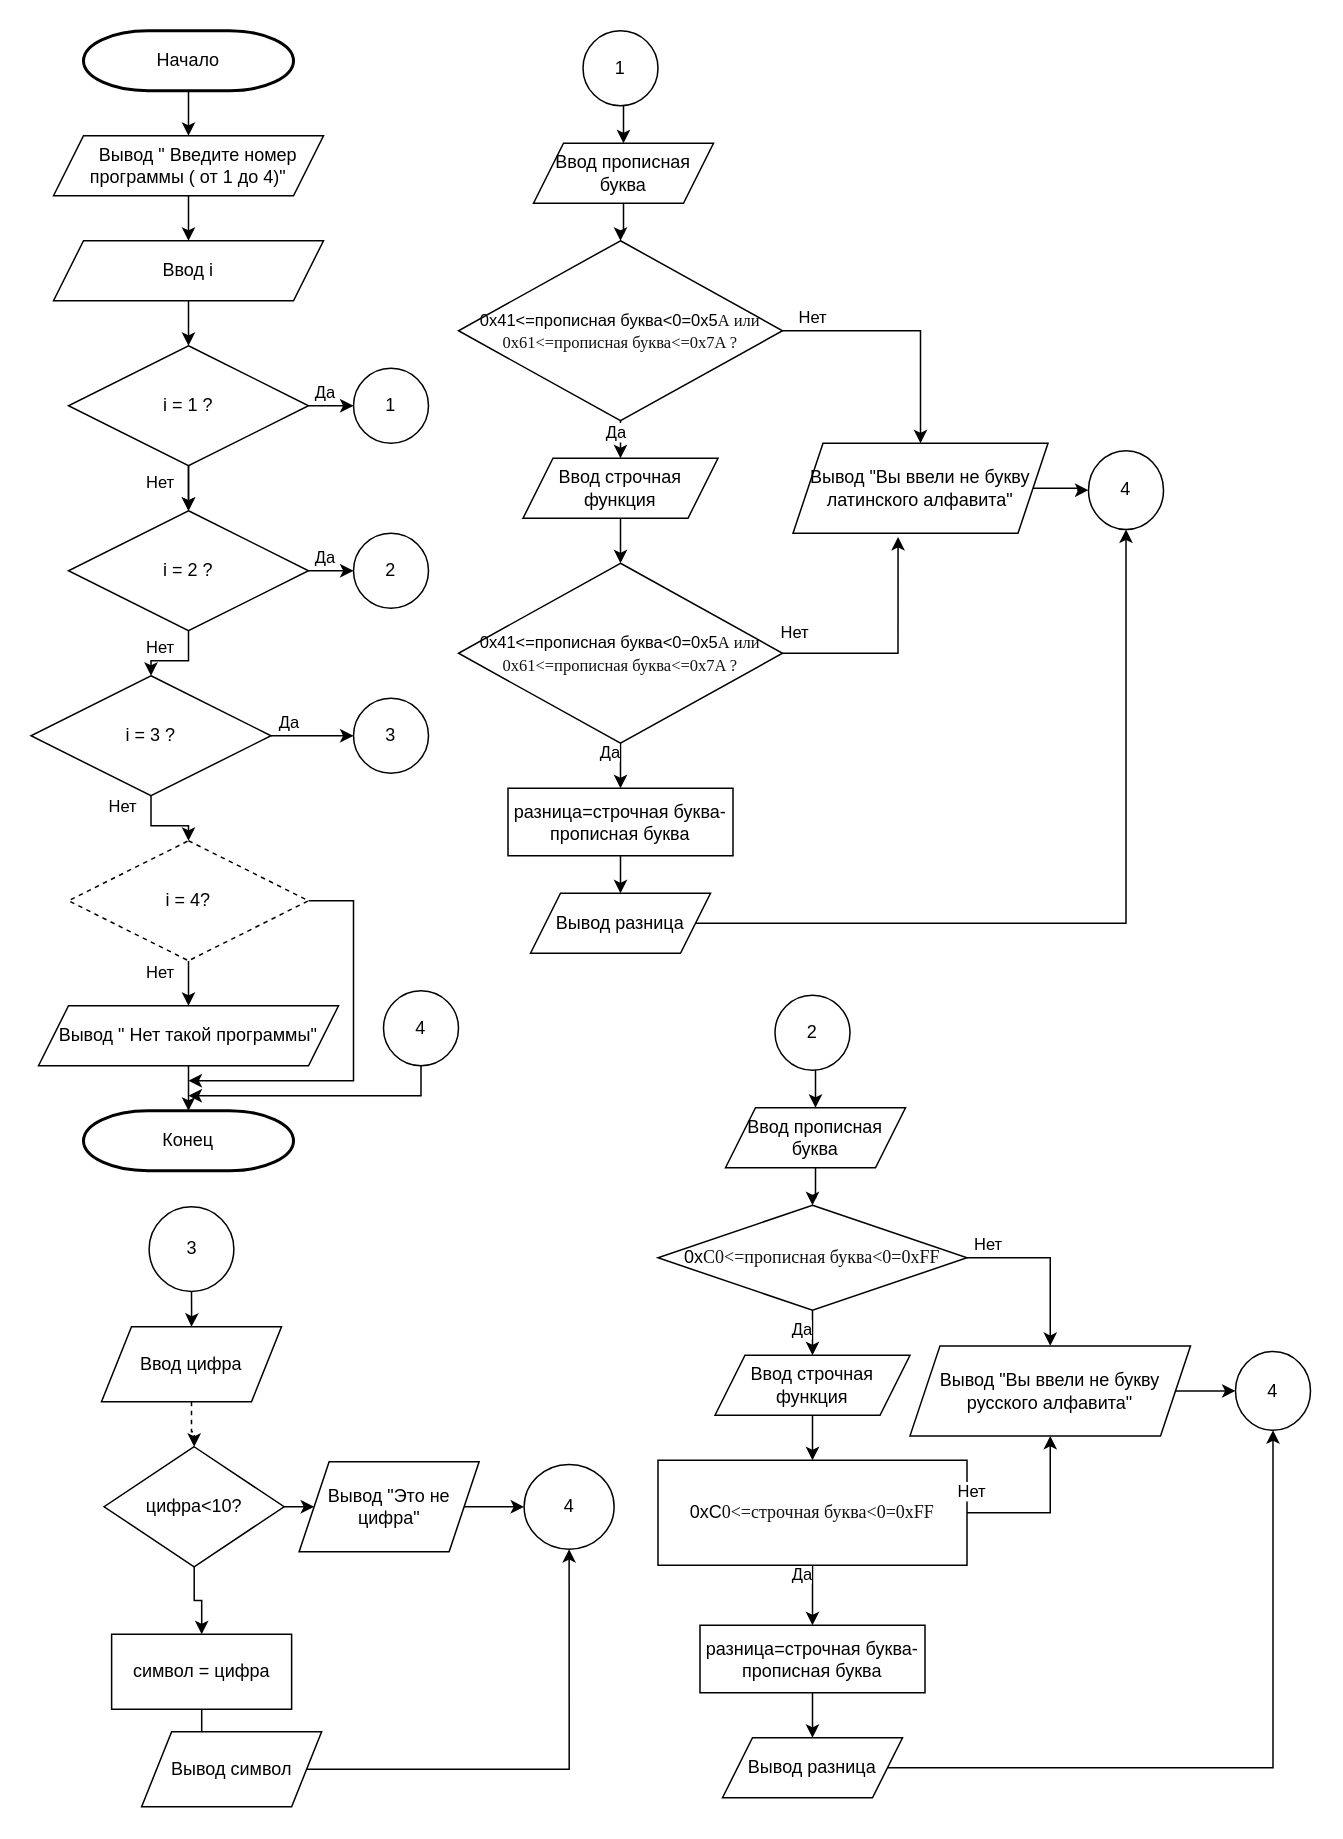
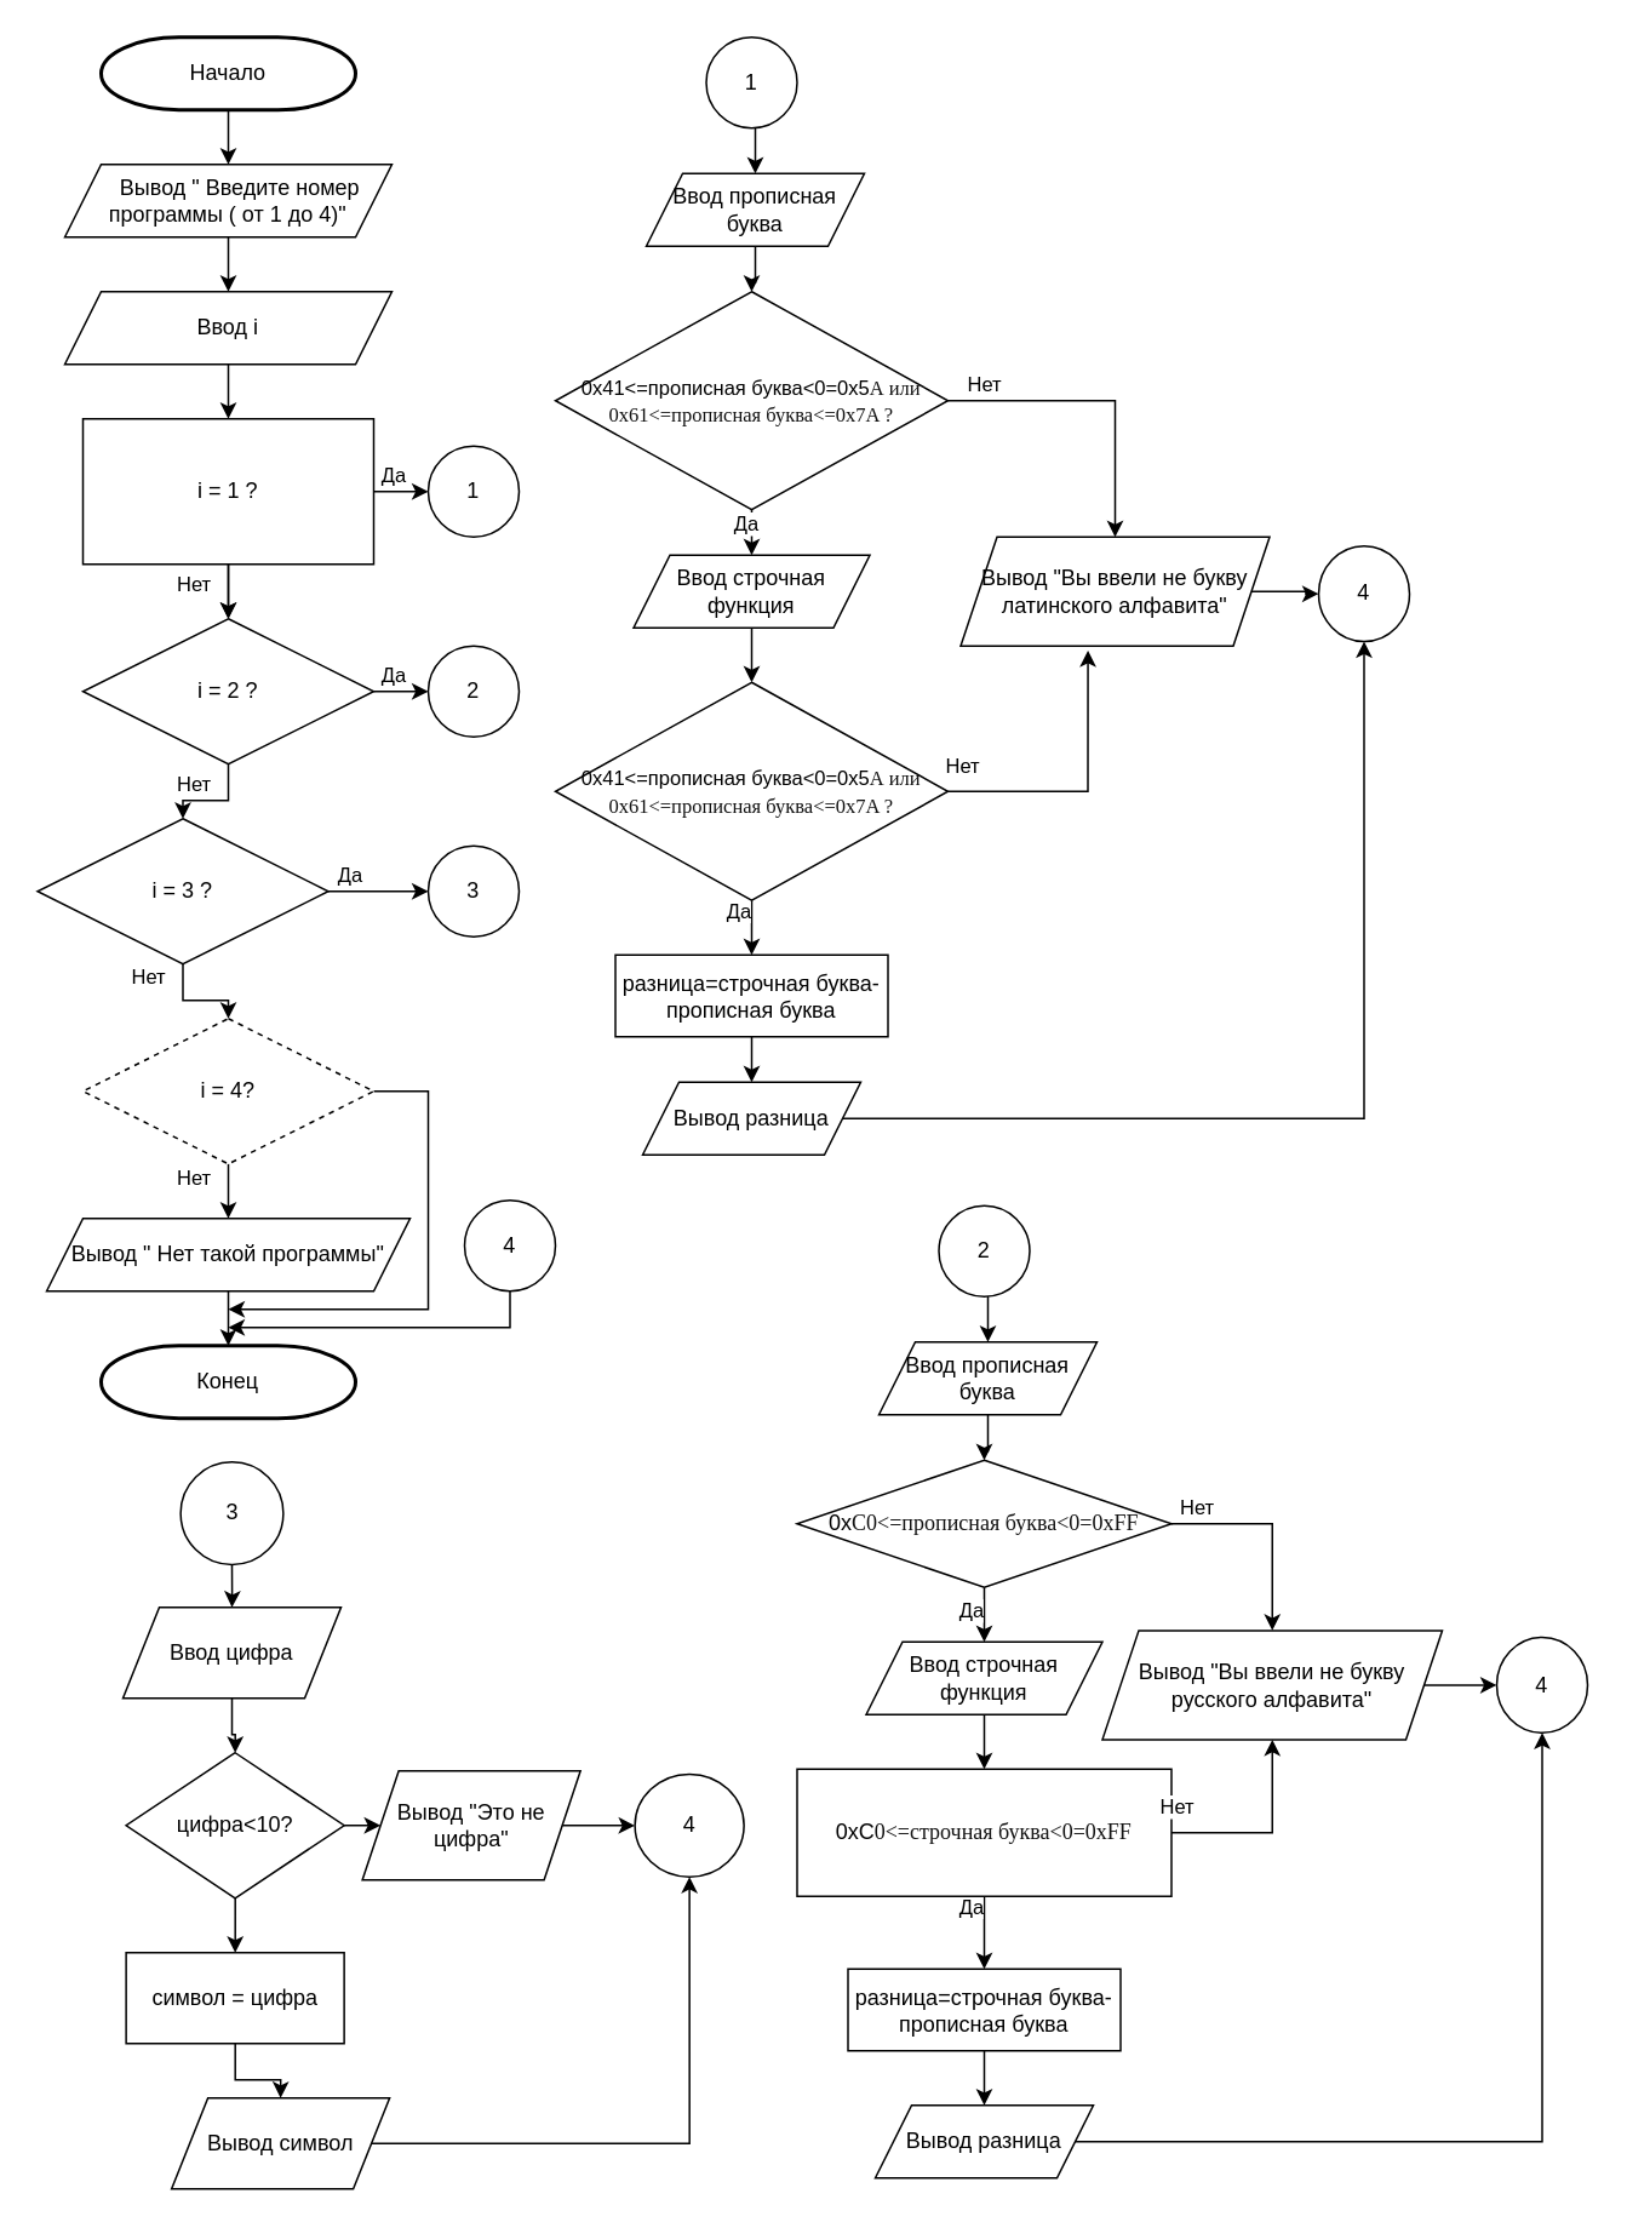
- <mxCell id="13" value="i = 1 ?" style="rhombus;whiteSpace=wrap;html=1;" vertex="1" parent="1"><mxGeometry x="45" y="230" width="160" height="80" as="geometry" /></mxCell>
+ <mxCell id="13" value="i = 1 ?" style="whiteSpace=wrap;html=1;rounded=0;" vertex="1" parent="1"><mxGeometry x="45" y="230" width="160" height="80" as="geometry" /></mxCell>
- <mxCell id="84" value="" style="edgeStyle=orthogonalEdgeStyle;rounded=0;orthogonalLoop=1;jettySize=auto;html=1;dashed=1;" edge="1" parent="1" source="85" target="88"><mxGeometry relative="1" as="geometry" /></mxCell>
+ <mxCell id="84" value="" style="edgeStyle=orthogonalEdgeStyle;rounded=0;orthogonalLoop=1;jettySize=auto;html=1;" edge="1" parent="1" source="85" target="88"><mxGeometry relative="1" as="geometry" /></mxCell>
- <mxCell id="90" value="символ = цифра" style="whiteSpace=wrap;html=1;" vertex="1" parent="1"><mxGeometry x="73.75" y="1089" width="120" height="50" as="geometry" /></mxCell>
+ <mxCell id="90" value="символ = цифра" style="whiteSpace=wrap;html=1;" vertex="1" parent="1"><mxGeometry x="68.75" y="1074" width="120" height="50" as="geometry" /></mxCell>
